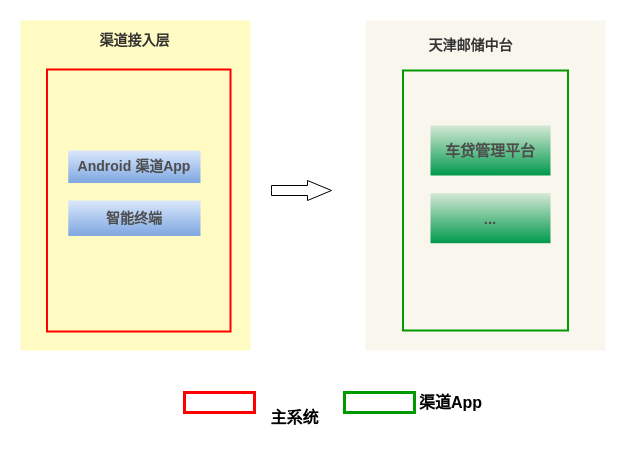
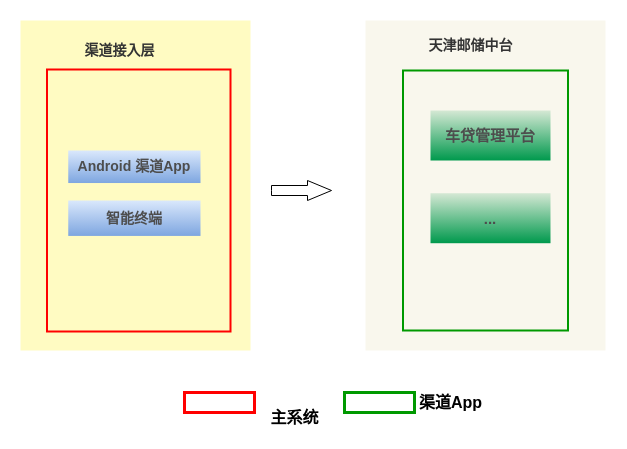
- <mxCell id="6" value="&lt;font color=&quot;#333333&quot;&gt;渠道接入层&lt;/font&gt;" style="text;html=1;align=center;verticalAlign=middle;resizable=0;points=[];autosize=1;strokeColor=none;fillColor=none;fontStyle=1;fontSize=14;" parent="1" vertex="1"><mxGeometry x="88.88" y="30" width="90" height="20" as="geometry" /></mxCell>
+ <mxCell id="6" value="&lt;font color=&quot;#333333&quot;&gt;渠道接入层&lt;/font&gt;" style="text;html=1;align=center;verticalAlign=middle;resizable=0;points=[];autosize=1;strokeColor=none;fillColor=none;fontStyle=1;fontSize=14;" parent="1" vertex="1"><mxGeometry x="73.88" y="40" width="90" height="20" as="geometry" /></mxCell>
- <mxCell id="13" value="&lt;b style=&quot;font-size: 15px&quot;&gt;&lt;font color=&quot;#4d4d4d&quot;&gt;车贷管理平台&lt;/font&gt;&lt;/b&gt;" style="rounded=0;whiteSpace=wrap;html=1;fillColor=#d5e8d4;strokeColor=none;fontSize=15;gradientColor=#00994D;" parent="1" vertex="1"><mxGeometry x="430" y="125" width="120" height="50" as="geometry" /></mxCell>
+ <mxCell id="13" value="&lt;b style=&quot;font-size: 15px&quot;&gt;&lt;font color=&quot;#4d4d4d&quot;&gt;车贷管理平台&lt;/font&gt;&lt;/b&gt;" style="rounded=0;whiteSpace=wrap;html=1;fillColor=#d5e8d4;strokeColor=none;fontSize=15;gradientColor=#00994D;" parent="1" vertex="1"><mxGeometry x="430" y="110" width="120" height="50" as="geometry" /></mxCell>
